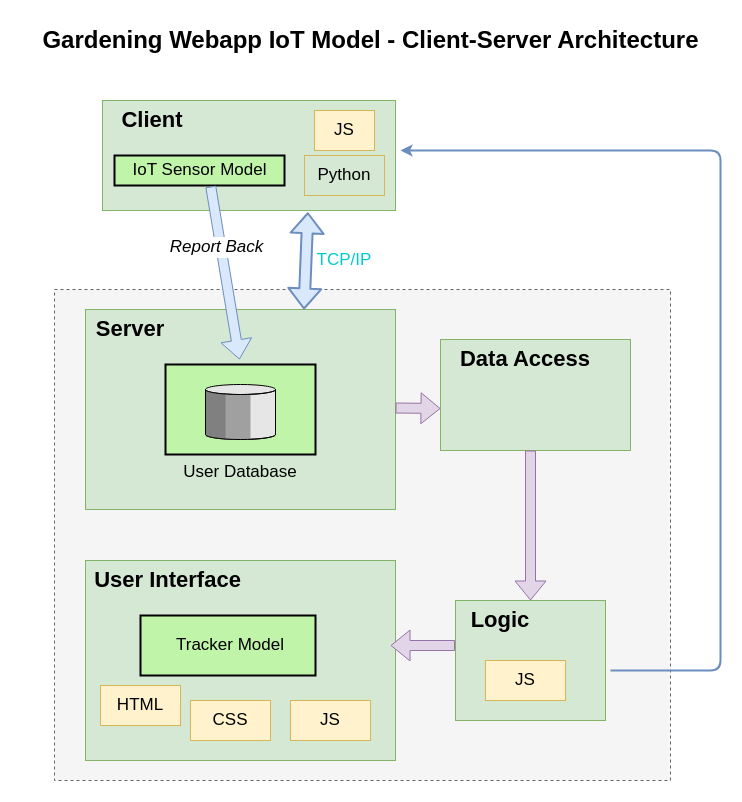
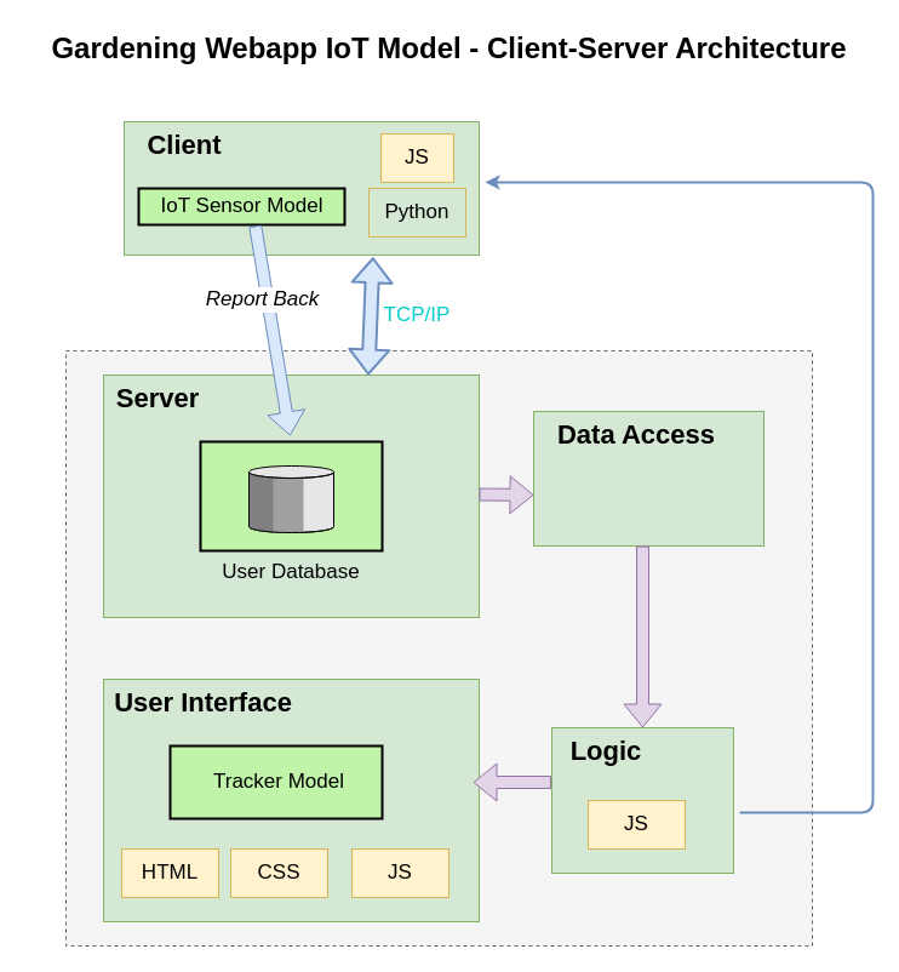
- <mxCell id="18" value="HTML" style="rounded=0;whiteSpace=wrap;html=1;fontSize=17;fillColor=#fff2cc;strokeColor=#d6b656;" vertex="1" parent="1"><mxGeometry x="100" y="685" width="80" height="40" as="geometry" /></mxCell>
+ <mxCell id="18" value="HTML" style="rounded=0;whiteSpace=wrap;html=1;fontSize=17;fillColor=#fff2cc;strokeColor=#d6b656;" vertex="1" parent="1"><mxGeometry x="100" y="700" width="80" height="40" as="geometry" /></mxCell>
